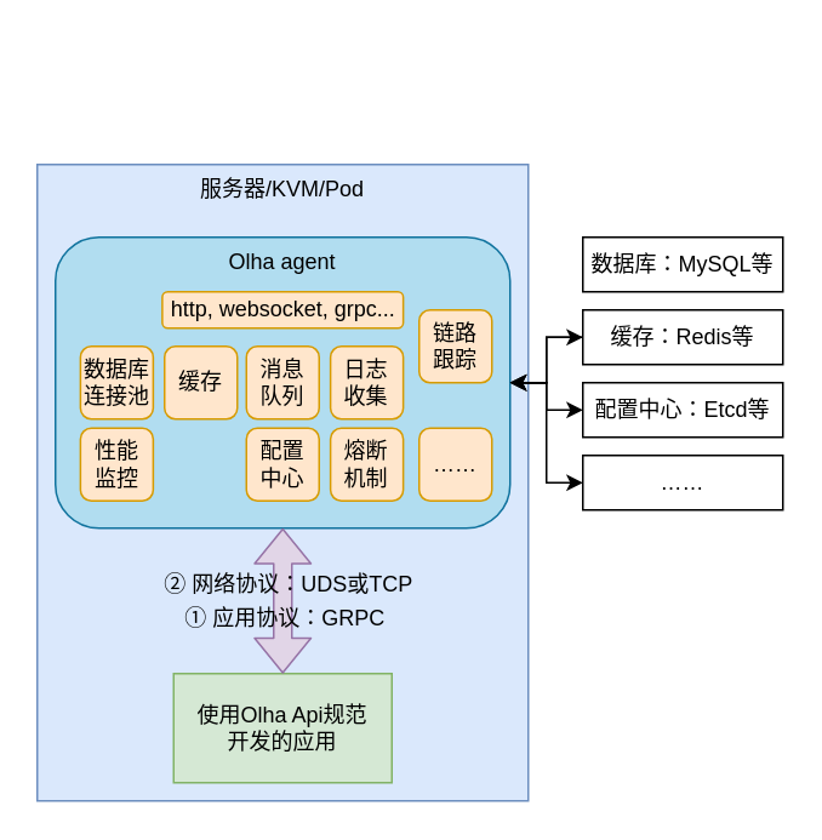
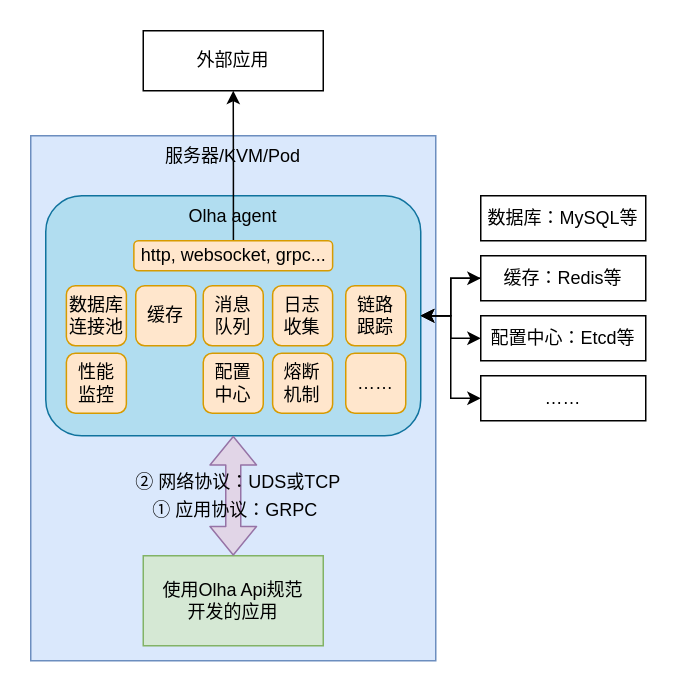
+ <mxCell id="10" value="外部应用" style="rounded=0;whiteSpace=wrap;html=1;labelBackgroundColor=none;" vertex="1" parent="1"><mxGeometry x="95" y="20" width="120" height="40" as="geometry" /></mxCell>
+ <mxCell id="8" style="edgeStyle=orthogonalEdgeStyle;rounded=0;orthogonalLoop=1;jettySize=auto;html=1;" edge="1" parent="1" source="9" target="10"><mxGeometry relative="1" as="geometry" /></mxCell>
- <mxCell id="15" value="链路&lt;br&gt;跟踪" style="rounded=1;whiteSpace=wrap;html=1;labelBackgroundColor=none;fillColor=#ffe6cc;strokeColor=#d79b00;" vertex="1" parent="1"><mxGeometry x="230" y="170" width="40" height="40" as="geometry" /></mxCell>
+ <mxCell id="15" value="链路&lt;br&gt;跟踪" style="rounded=1;whiteSpace=wrap;html=1;labelBackgroundColor=none;fillColor=#ffe6cc;strokeColor=#d79b00;" vertex="1" parent="1"><mxGeometry x="230" y="190" width="40" height="40" as="geometry" /></mxCell>
